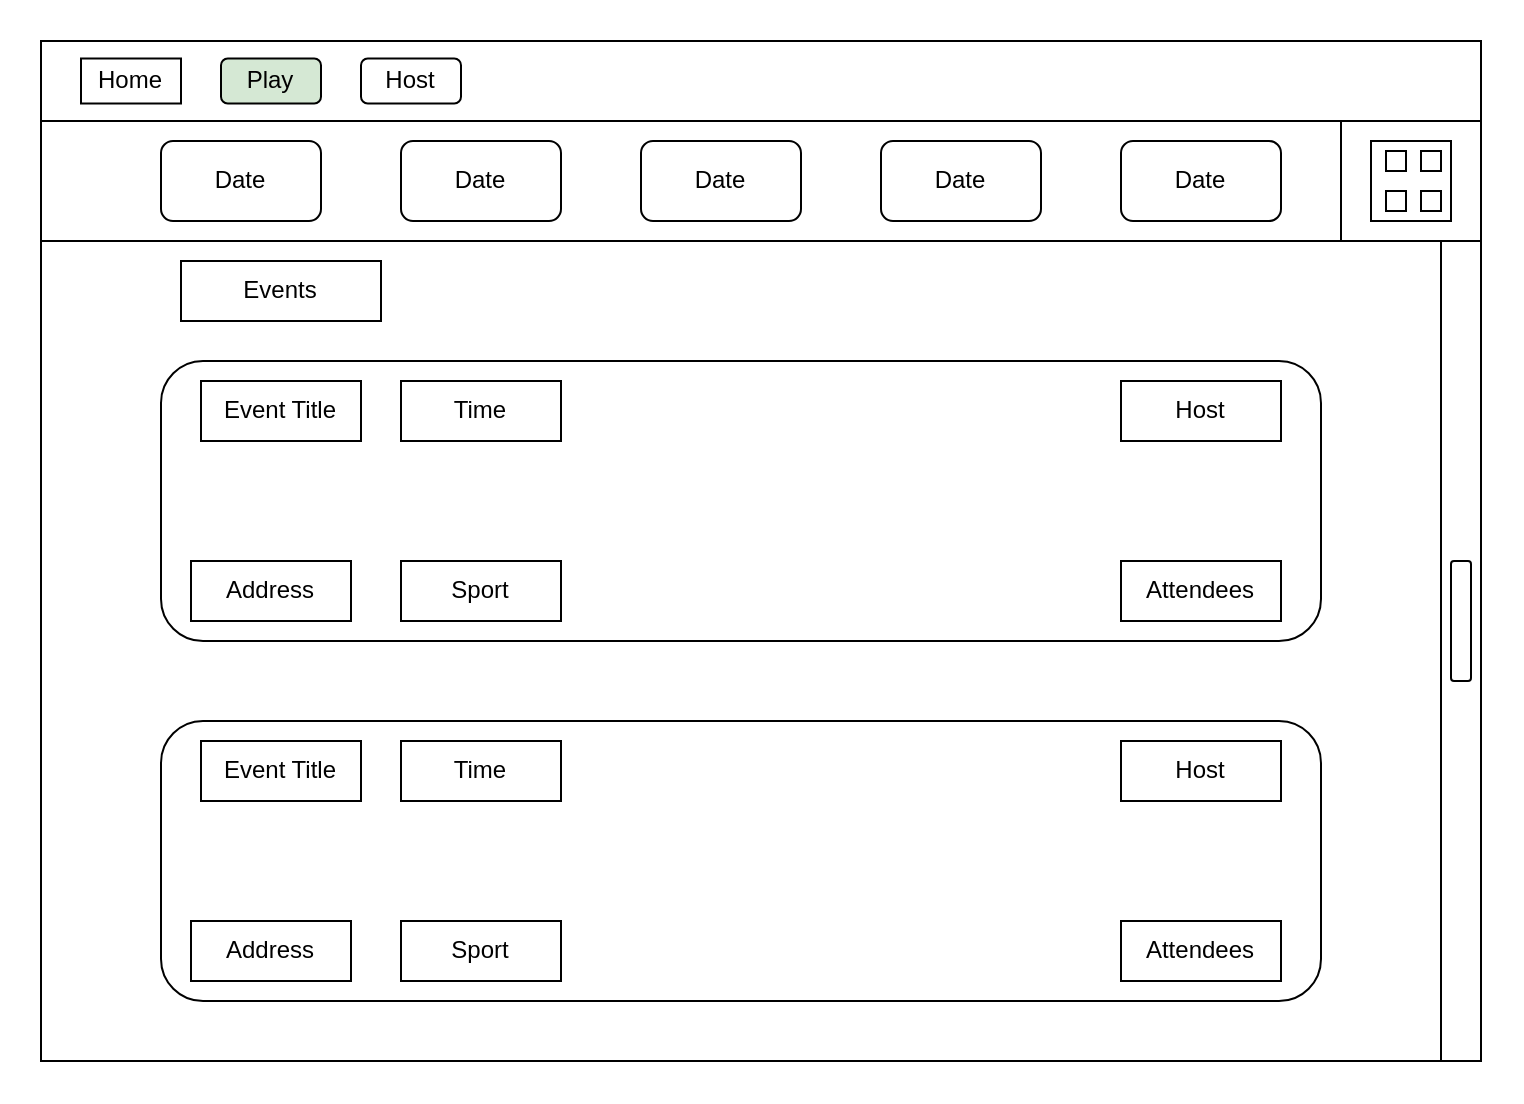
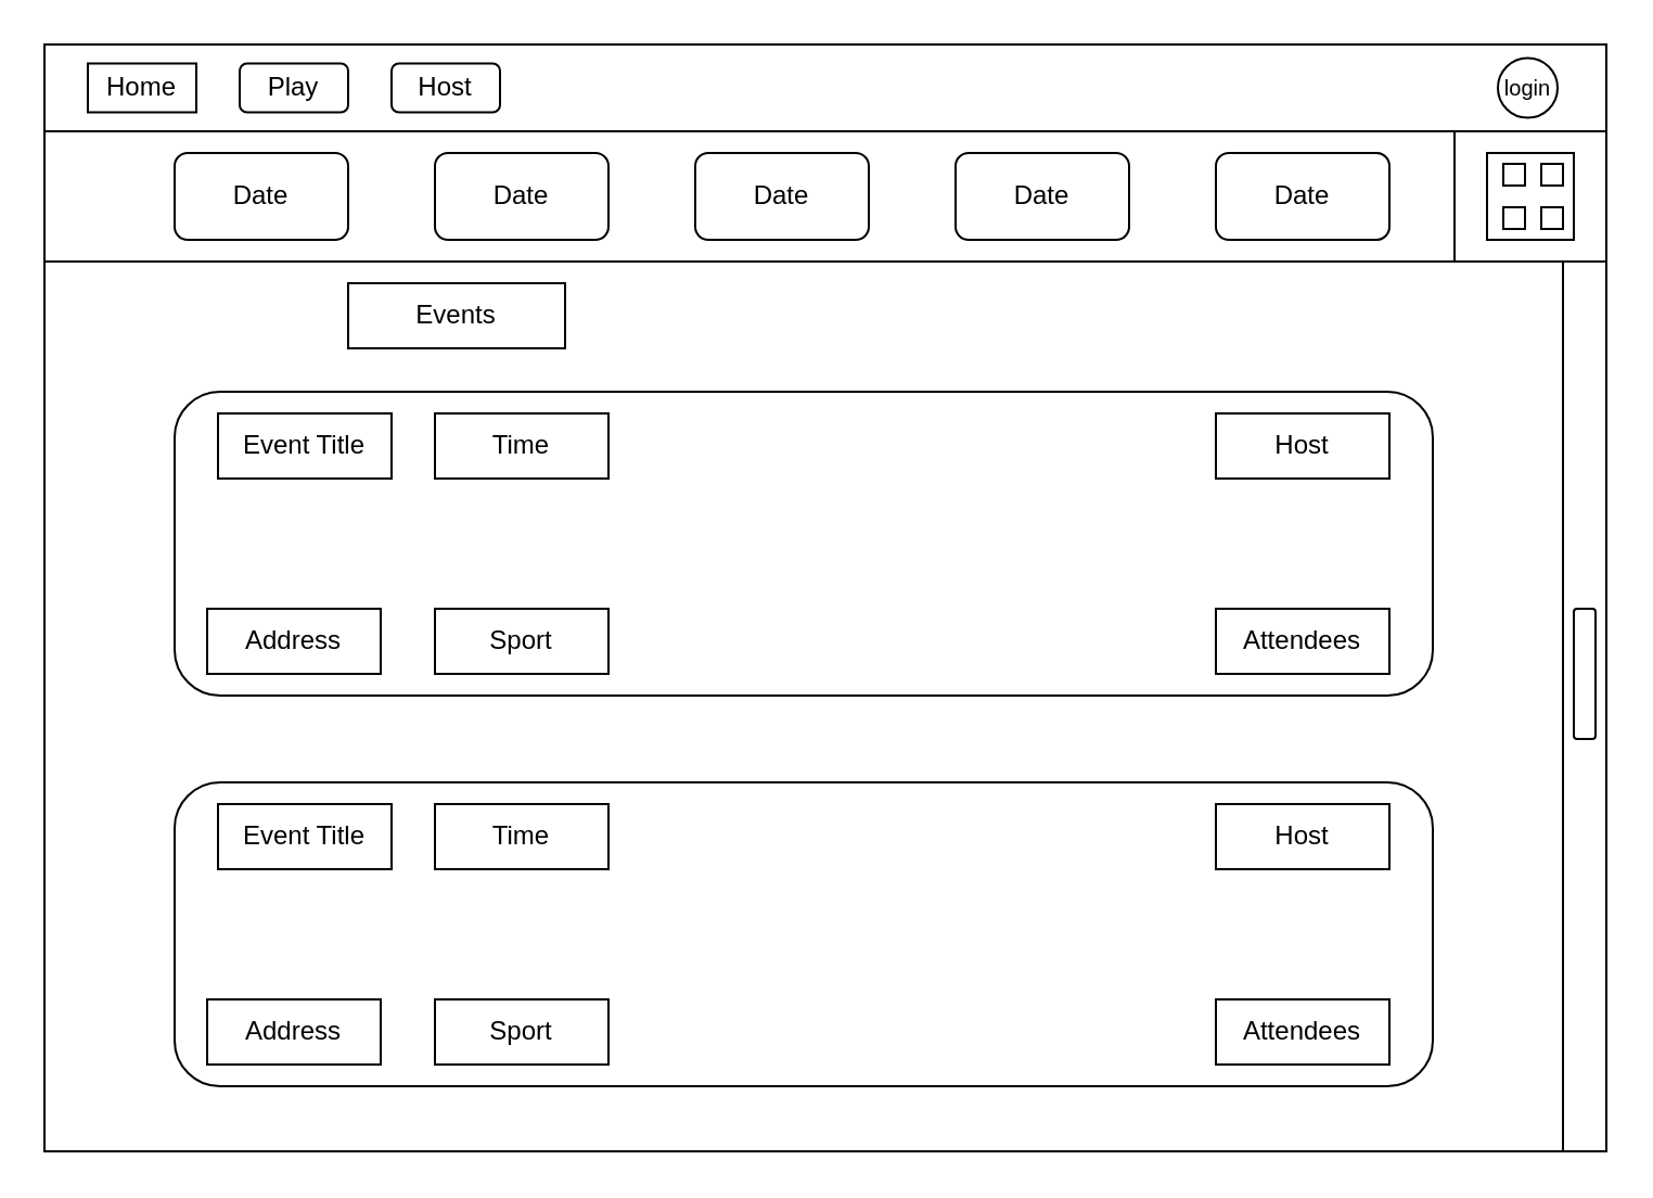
- <mxCell id="6" value="Play" style="rounded=1;whiteSpace=wrap;html=1;fillColor=#d5e8d4;" parent="1" vertex="1"><mxGeometry x="110" y="28.75" width="50" height="22.5" as="geometry" /></mxCell>
+ <mxCell id="6" value="Play" style="rounded=1;whiteSpace=wrap;html=1;" parent="1" vertex="1"><mxGeometry x="110" y="28.75" width="50" height="22.5" as="geometry" /></mxCell>
+ <mxCell id="4" value="&lt;span style=&quot;font-size: 10px;&quot;&gt;login&lt;/span&gt;" style="ellipse;whiteSpace=wrap;html=1;aspect=fixed;" parent="1" vertex="1"><mxGeometry x="690" y="26.25" width="27.5" height="27.5" as="geometry" /></mxCell>
- <mxCell id="18" value="Events" style="rounded=0;whiteSpace=wrap;html=1;" vertex="1" parent="1"><mxGeometry x="90" y="130" width="100" height="30" as="geometry" /></mxCell>
+ <mxCell id="18" value="Events" style="rounded=0;whiteSpace=wrap;html=1;" vertex="1" parent="1"><mxGeometry x="160" y="130" width="100" height="30" as="geometry" /></mxCell>
